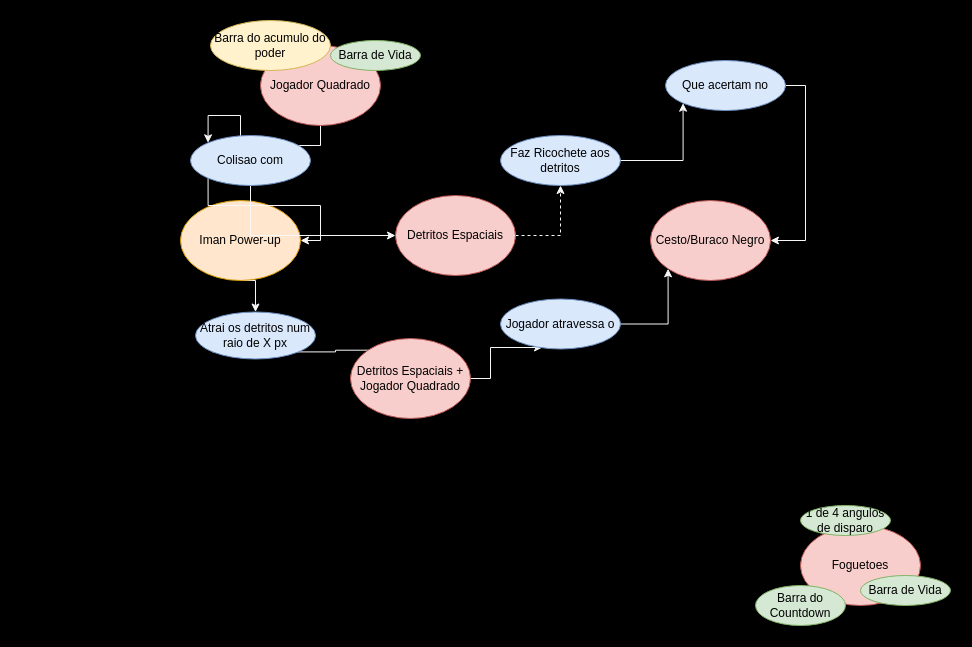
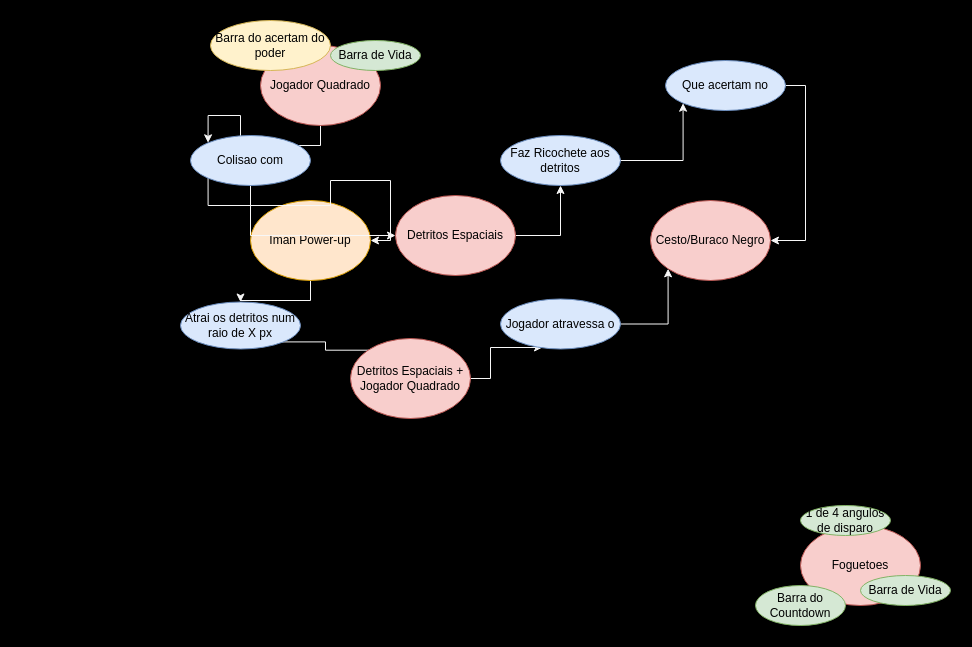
- <mxCell id="11" value="Barra do acumulo do poder" style="ellipse;whiteSpace=wrap;html=1;fillColor=#fff2cc;strokeColor=#d6b656;" vertex="1" parent="1"><mxGeometry x="210" y="20" width="120" height="50" as="geometry" /></mxCell>
+ <mxCell id="11" value="Barra do acertam do poder" style="ellipse;whiteSpace=wrap;html=1;fillColor=#fff2cc;strokeColor=#d6b656;" vertex="1" parent="1"><mxGeometry x="210" y="20" width="120" height="50" as="geometry" /></mxCell>
- <mxCell id="6" style="edgeStyle=orthogonalEdgeStyle;rounded=0;orthogonalLoop=1;jettySize=auto;html=1;exitX=1;exitY=0.5;exitDx=0;exitDy=0;entryX=0.5;entryY=1;entryDx=0;entryDy=0;strokeColor=#F7F7F7;dashed=1;" edge="1" parent="1" source="7" target="13"><mxGeometry relative="1" as="geometry" /></mxCell>
+ <mxCell id="6" style="edgeStyle=orthogonalEdgeStyle;rounded=0;orthogonalLoop=1;jettySize=auto;html=1;exitX=1;exitY=0.5;exitDx=0;exitDy=0;entryX=0.5;entryY=1;entryDx=0;entryDy=0;strokeColor=#F7F7F7;" edge="1" parent="1" source="7" target="13"><mxGeometry relative="1" as="geometry" /></mxCell>
- <mxCell id="9" value="Iman Power-up" style="ellipse;whiteSpace=wrap;html=1;fillColor=#ffe6cc;strokeColor=#d79b00;" vertex="1" parent="1"><mxGeometry x="180" y="200" width="120" height="80" as="geometry" /></mxCell>
+ <mxCell id="9" value="Iman Power-up" style="ellipse;whiteSpace=wrap;html=1;fillColor=#ffe6cc;strokeColor=#d79b00;" vertex="1" parent="1"><mxGeometry x="250" y="200" width="120" height="80" as="geometry" /></mxCell>
- <mxCell id="15" value="Atrai os detritos num raio de X px" style="ellipse;whiteSpace=wrap;html=1;fillColor=#dae8fc;strokeColor=#6c8ebf;" vertex="1" parent="1"><mxGeometry x="195" y="311.5" width="120" height="47" as="geometry" /></mxCell>
+ <mxCell id="15" value="Atrai os detritos num raio de X px" style="ellipse;whiteSpace=wrap;html=1;fillColor=#dae8fc;strokeColor=#6c8ebf;" vertex="1" parent="1"><mxGeometry x="180" y="301.5" width="120" height="47" as="geometry" /></mxCell>
